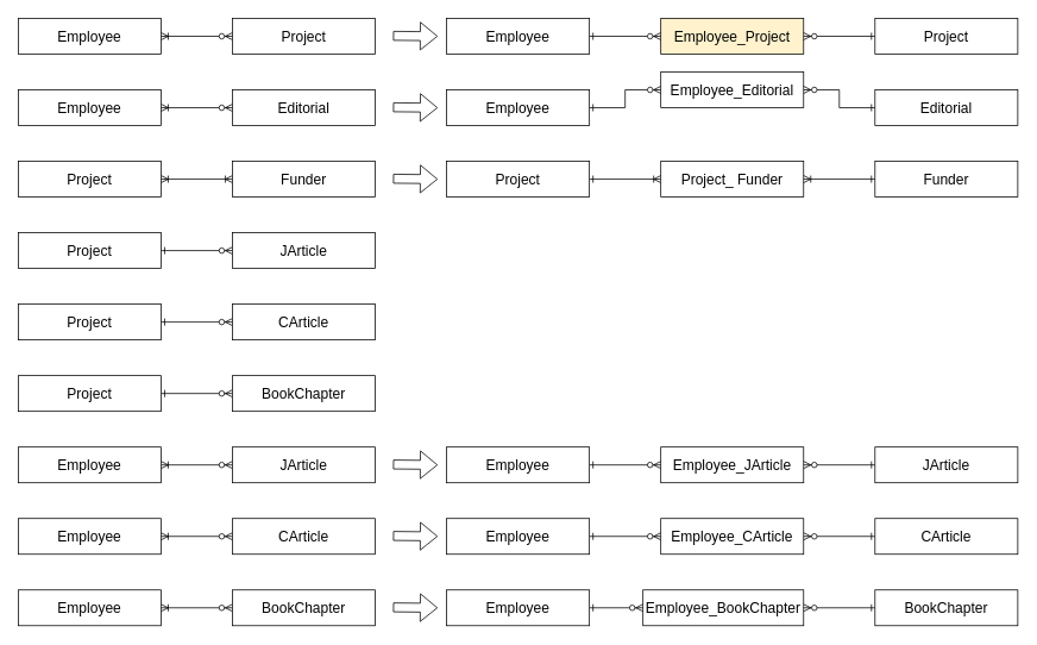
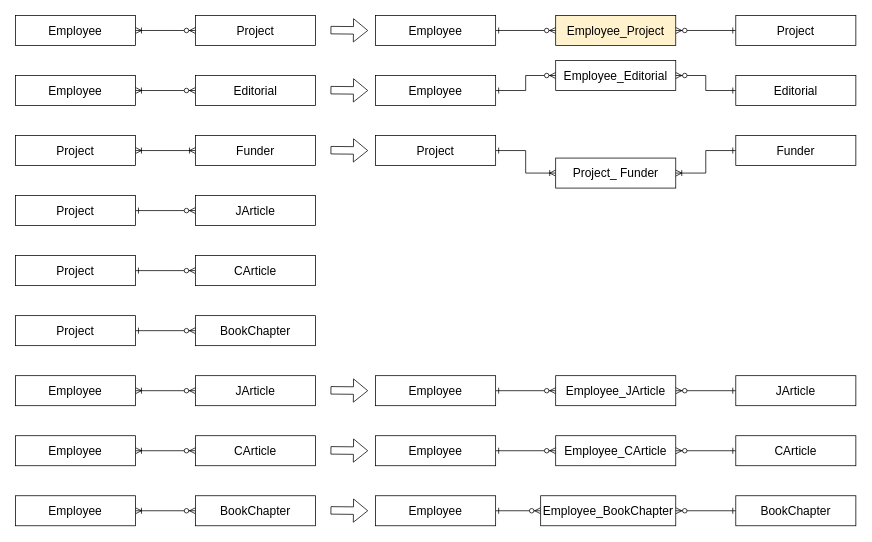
- <mxCell id="41" value="&lt;font style=&quot;font-size: 16px&quot;&gt;Project_&lt;/font&gt;&lt;span style=&quot;font-size: 16px&quot;&gt;&amp;nbsp;Funder&lt;/span&gt;" style="rounded=0;whiteSpace=wrap;html=1;" vertex="1" parent="1"><mxGeometry x="740" y="180" width="160" height="40" as="geometry" /></mxCell>
+ <mxCell id="41" value="&lt;font style=&quot;font-size: 16px&quot;&gt;Project_&lt;/font&gt;&lt;span style=&quot;font-size: 16px&quot;&gt;&amp;nbsp;Funder&lt;/span&gt;" style="rounded=0;whiteSpace=wrap;html=1;" vertex="1" parent="1"><mxGeometry x="740" y="210" width="160" height="40" as="geometry" /></mxCell>
